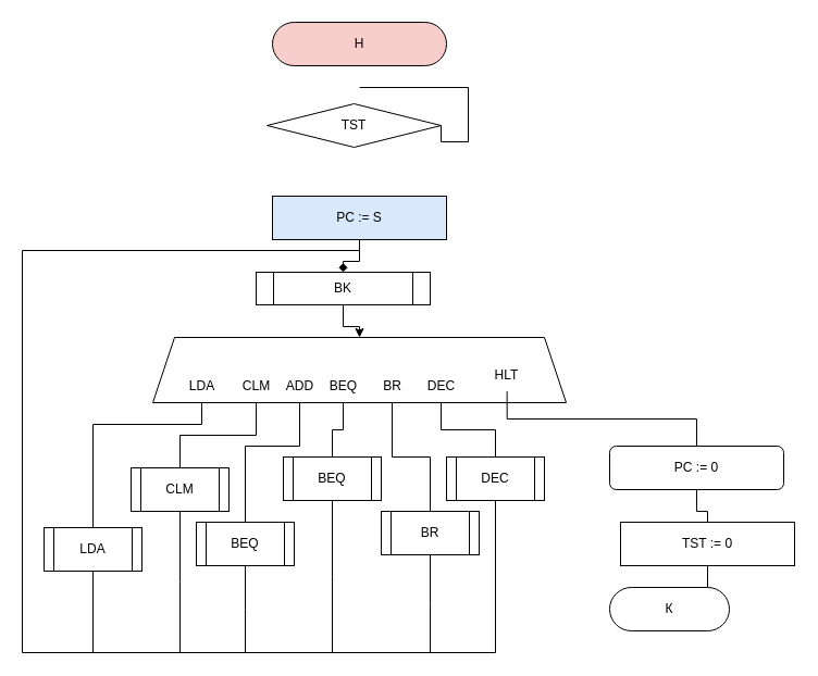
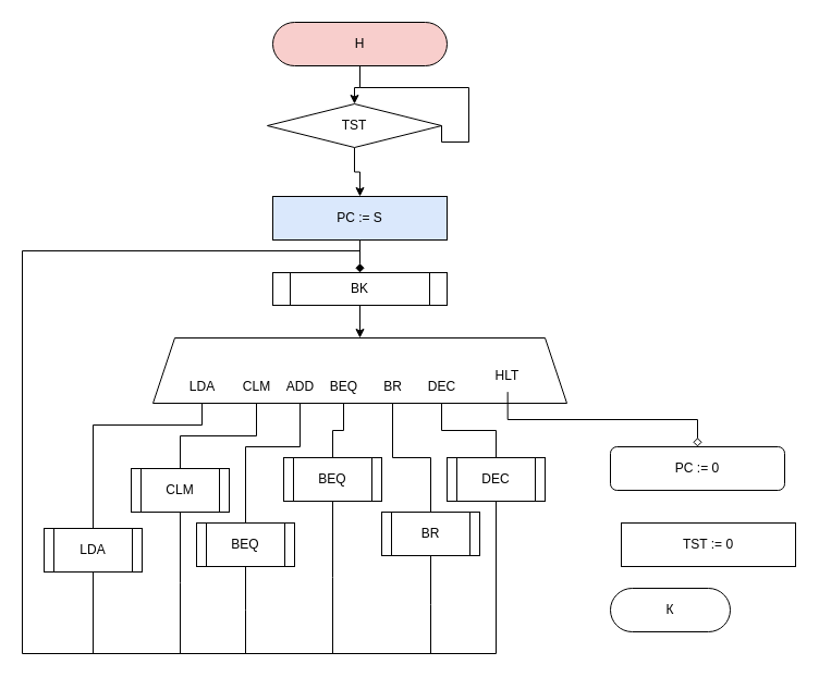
+ <mxCell id="2" value="" style="edgeStyle=orthogonalEdgeStyle;rounded=0;orthogonalLoop=1;jettySize=auto;html=1;" edge="1" parent="1" source="3" target="6"><mxGeometry relative="1" as="geometry" /></mxCell>
+ <mxCell id="5" value="" style="edgeStyle=orthogonalEdgeStyle;rounded=0;orthogonalLoop=1;jettySize=auto;html=1;endArrow=classic;endFill=1;" edge="1" parent="1" source="6" target="8"><mxGeometry relative="1" as="geometry" /></mxCell>
- <mxCell id="10" value="&lt;font style=&quot;font-size: 12px&quot;&gt;BK&lt;/font&gt;" style="shape=process;whiteSpace=wrap;html=1;backgroundOutline=1;rounded=0;shadow=0;strokeWidth=1;fillColor=#ffffff;" vertex="1" parent="1"><mxGeometry x="235" y="250" width="160" height="30" as="geometry" /></mxCell>
+ <mxCell id="10" value="&lt;font style=&quot;font-size: 12px&quot;&gt;BK&lt;/font&gt;" style="shape=process;whiteSpace=wrap;html=1;backgroundOutline=1;rounded=0;shadow=0;strokeWidth=1;fillColor=#ffffff;" vertex="1" parent="1"><mxGeometry x="250" y="250" width="160" height="30" as="geometry" /></mxCell>
- <mxCell id="24" value="" style="edgeStyle=orthogonalEdgeStyle;rounded=0;orthogonalLoop=1;jettySize=auto;html=1;endArrow=none;endFill=0;exitX=0.513;exitY=0.988;exitDx=0;exitDy=0;exitPerimeter=0;" edge="1" parent="1" source="25" target="27"><mxGeometry relative="1" as="geometry"><mxPoint x="460" y="380" as="sourcePoint" /></mxGeometry></mxCell>
+ <mxCell id="24" value="" style="edgeStyle=orthogonalEdgeStyle;rounded=0;orthogonalLoop=1;jettySize=auto;html=1;endArrow=diamond;endFill=0;exitX=0.513;exitY=0.988;exitDx=0;exitDy=0;exitPerimeter=0;" edge="1" parent="1" source="25" target="27"><mxGeometry relative="1" as="geometry"><mxPoint x="460" y="380" as="sourcePoint" /></mxGeometry></mxCell>
- <mxCell id="26" value="" style="edgeStyle=orthogonalEdgeStyle;rounded=0;orthogonalLoop=1;jettySize=auto;html=1;endArrow=none;endFill=0;" edge="1" parent="1" source="27" target="29"><mxGeometry relative="1" as="geometry" /></mxCell>
- <mxCell id="28" value="" style="edgeStyle=orthogonalEdgeStyle;rounded=0;orthogonalLoop=1;jettySize=auto;html=1;endArrow=none;endFill=0;" edge="1" parent="1" source="29" target="30"><mxGeometry relative="1" as="geometry" /></mxCell>
